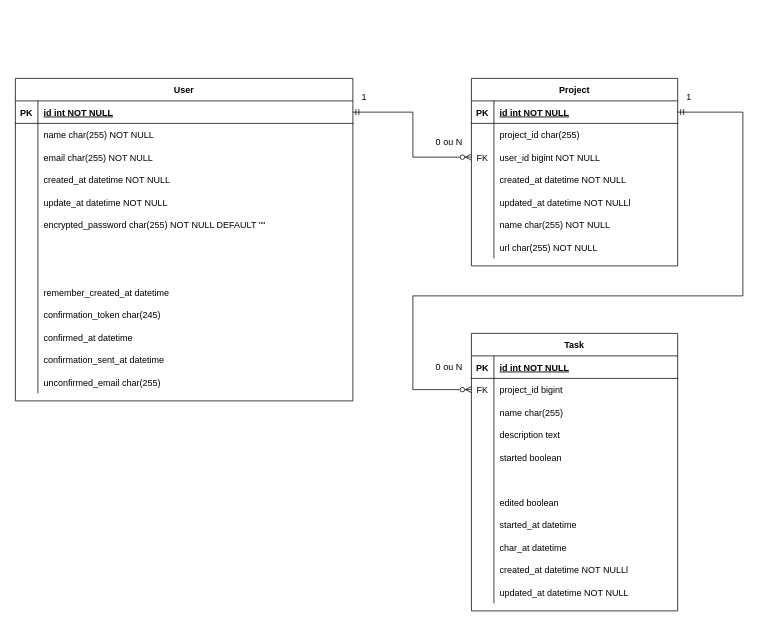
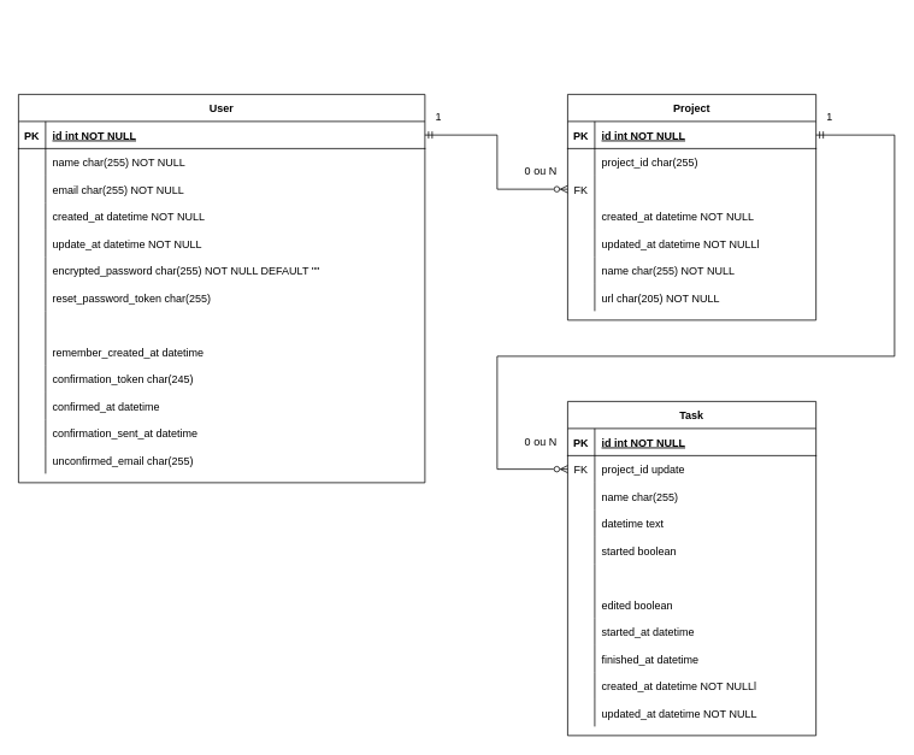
- <mxCell id="83" value="user_id bigint NOT NULL" style="shape=partialRectangle;overflow=hidden;connectable=0;fillColor=none;top=0;left=0;bottom=0;right=0;align=left;spacingLeft=6;" vertex="1" parent="81"><mxGeometry x="30" width="245" height="30" as="geometry"><mxRectangle width="245" height="30" as="alternateBounds" /></mxGeometry></mxCell>
+ <mxCell id="23" value="reset_password_token char(255)" style="shape=partialRectangle;overflow=hidden;connectable=0;fillColor=none;top=0;left=0;bottom=0;right=0;align=left;spacingLeft=6;" vertex="1" parent="21"><mxGeometry x="30" width="420" height="30" as="geometry"><mxRectangle width="420" height="30" as="alternateBounds" /></mxGeometry></mxCell>
- <mxCell id="95" value="url char(255) NOT NULL" style="shape=partialRectangle;overflow=hidden;connectable=0;fillColor=none;top=0;left=0;bottom=0;right=0;align=left;spacingLeft=6;" vertex="1" parent="93"><mxGeometry x="30" width="245" height="30" as="geometry"><mxRectangle width="245" height="30" as="alternateBounds" /></mxGeometry></mxCell>
+ <mxCell id="95" value="url char(205) NOT NULL" style="shape=partialRectangle;overflow=hidden;connectable=0;fillColor=none;top=0;left=0;bottom=0;right=0;align=left;spacingLeft=6;" vertex="1" parent="93"><mxGeometry x="30" width="245" height="30" as="geometry"><mxRectangle width="245" height="30" as="alternateBounds" /></mxGeometry></mxCell>
- <mxCell id="47" value="project_id bigint" style="shape=partialRectangle;overflow=hidden;connectable=0;fillColor=none;top=0;left=0;bottom=0;right=0;align=left;spacingLeft=6;" vertex="1" parent="45"><mxGeometry x="30" width="245" height="30" as="geometry"><mxRectangle width="245" height="30" as="alternateBounds" /></mxGeometry></mxCell>
+ <mxCell id="47" value="project_id update" style="shape=partialRectangle;overflow=hidden;connectable=0;fillColor=none;top=0;left=0;bottom=0;right=0;align=left;spacingLeft=6;" vertex="1" parent="45"><mxGeometry x="30" width="245" height="30" as="geometry"><mxRectangle width="245" height="30" as="alternateBounds" /></mxGeometry></mxCell>
- <mxCell id="53" value="description text" style="shape=partialRectangle;overflow=hidden;connectable=0;fillColor=none;top=0;left=0;bottom=0;right=0;align=left;spacingLeft=6;" vertex="1" parent="51"><mxGeometry x="30" width="245" height="30" as="geometry"><mxRectangle width="245" height="30" as="alternateBounds" /></mxGeometry></mxCell>
+ <mxCell id="53" value="datetime text" style="shape=partialRectangle;overflow=hidden;connectable=0;fillColor=none;top=0;left=0;bottom=0;right=0;align=left;spacingLeft=6;" vertex="1" parent="51"><mxGeometry x="30" width="245" height="30" as="geometry"><mxRectangle width="245" height="30" as="alternateBounds" /></mxGeometry></mxCell>
- <mxCell id="67" value="char_at datetime" style="shape=partialRectangle;overflow=hidden;connectable=0;fillColor=none;top=0;left=0;bottom=0;right=0;align=left;spacingLeft=6;" vertex="1" parent="65"><mxGeometry x="30" width="245" height="30" as="geometry"><mxRectangle width="245" height="30" as="alternateBounds" /></mxGeometry></mxCell>
+ <mxCell id="67" value="finished_at datetime" style="shape=partialRectangle;overflow=hidden;connectable=0;fillColor=none;top=0;left=0;bottom=0;right=0;align=left;spacingLeft=6;" vertex="1" parent="65"><mxGeometry x="30" width="245" height="30" as="geometry"><mxRectangle width="245" height="30" as="alternateBounds" /></mxGeometry></mxCell>
